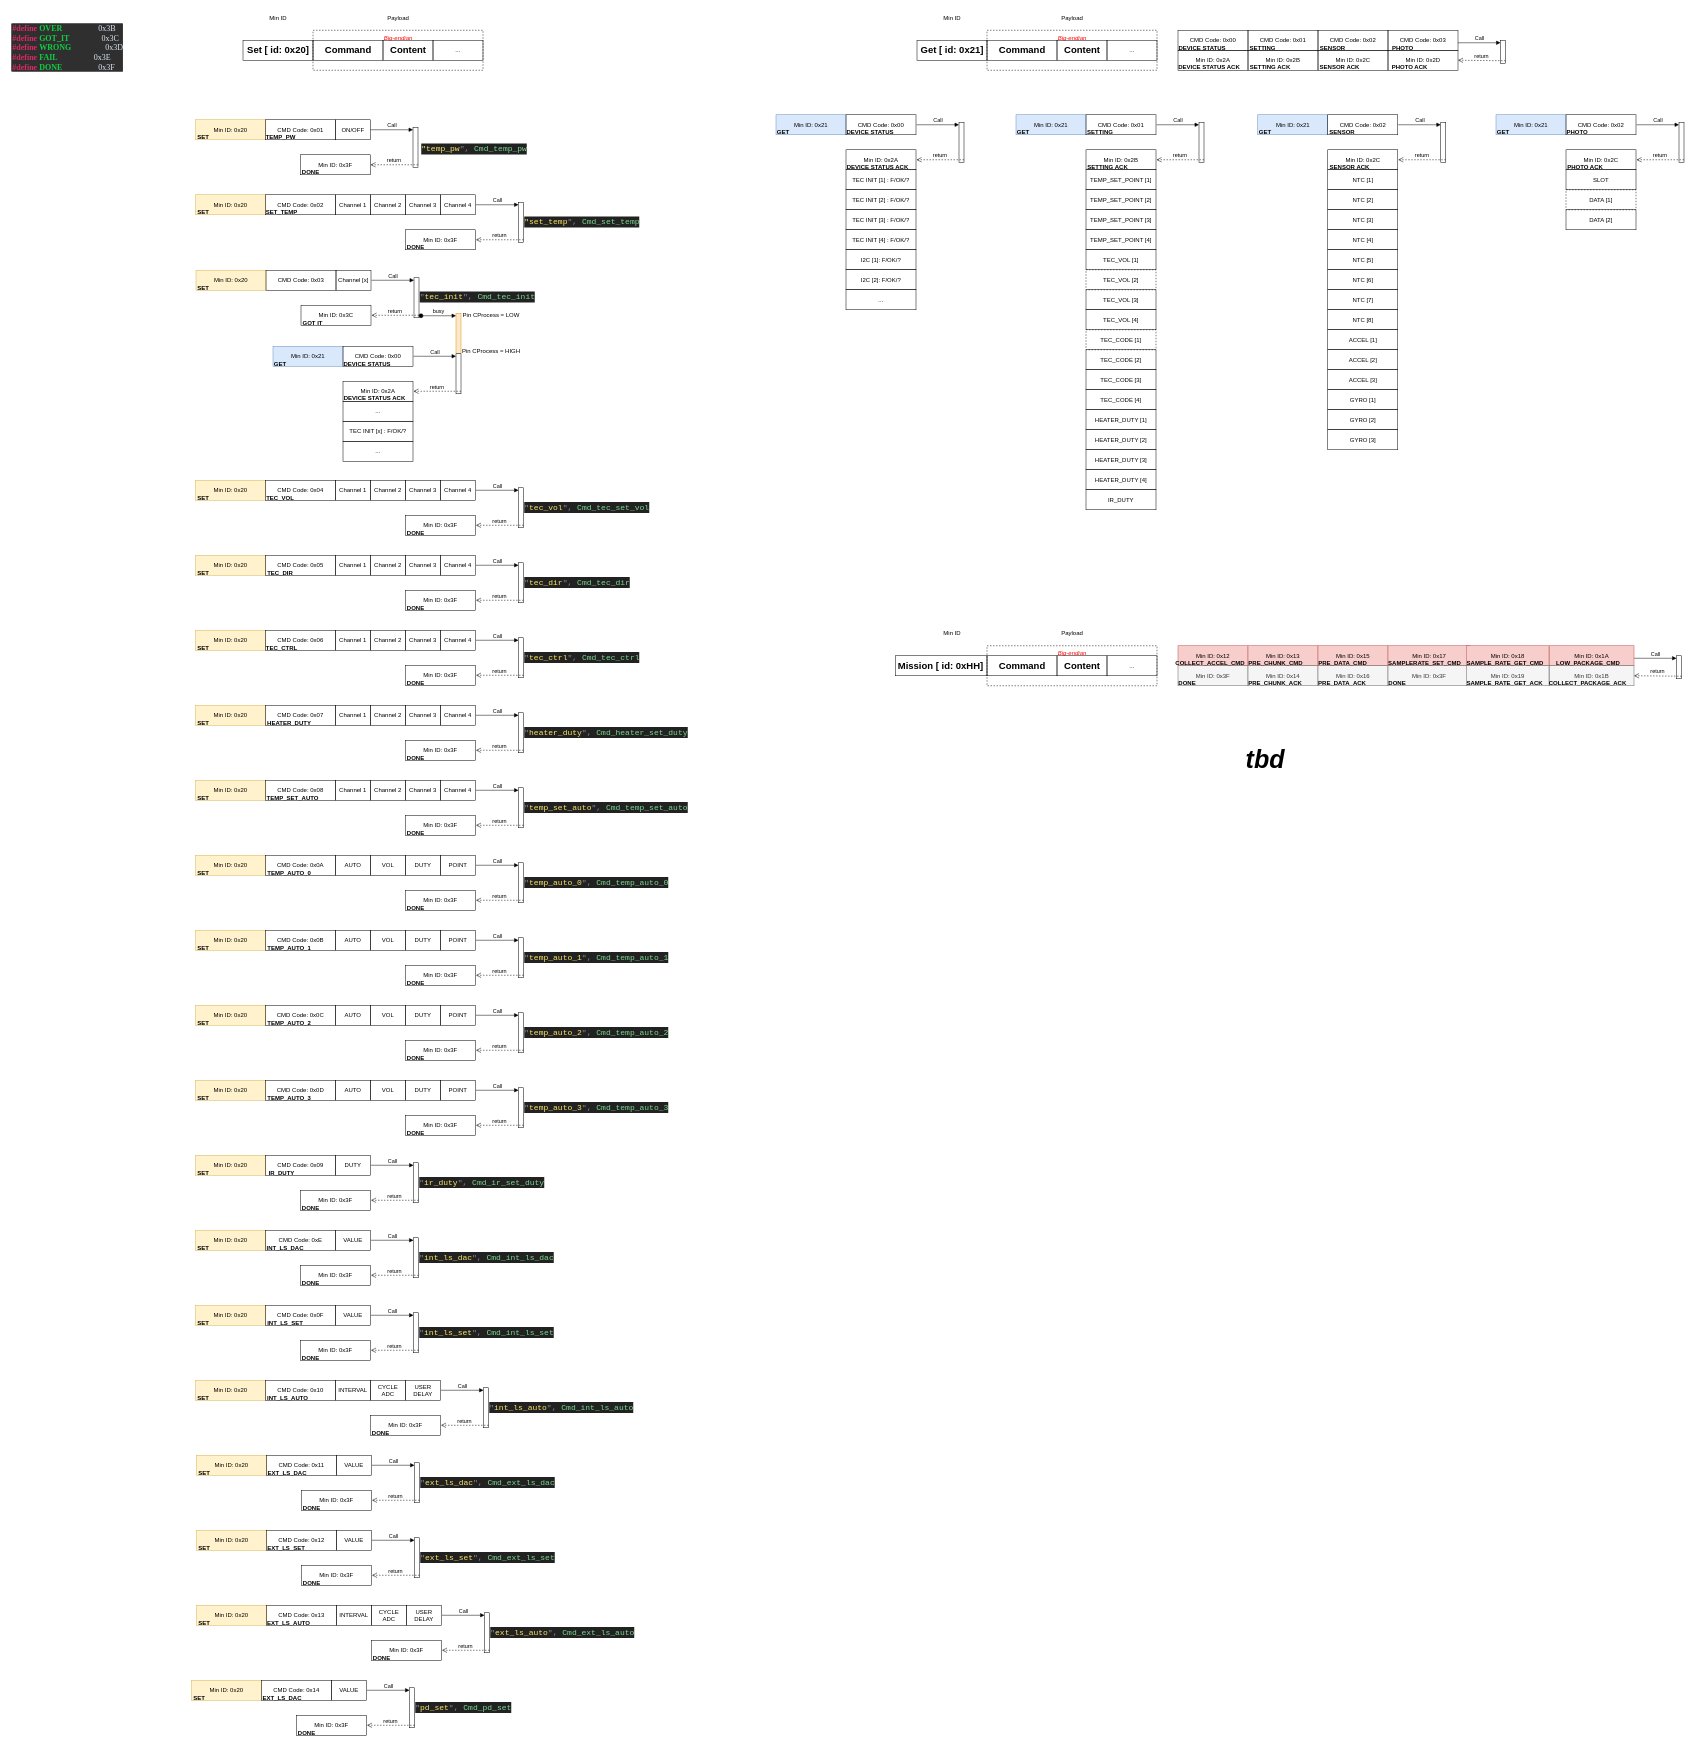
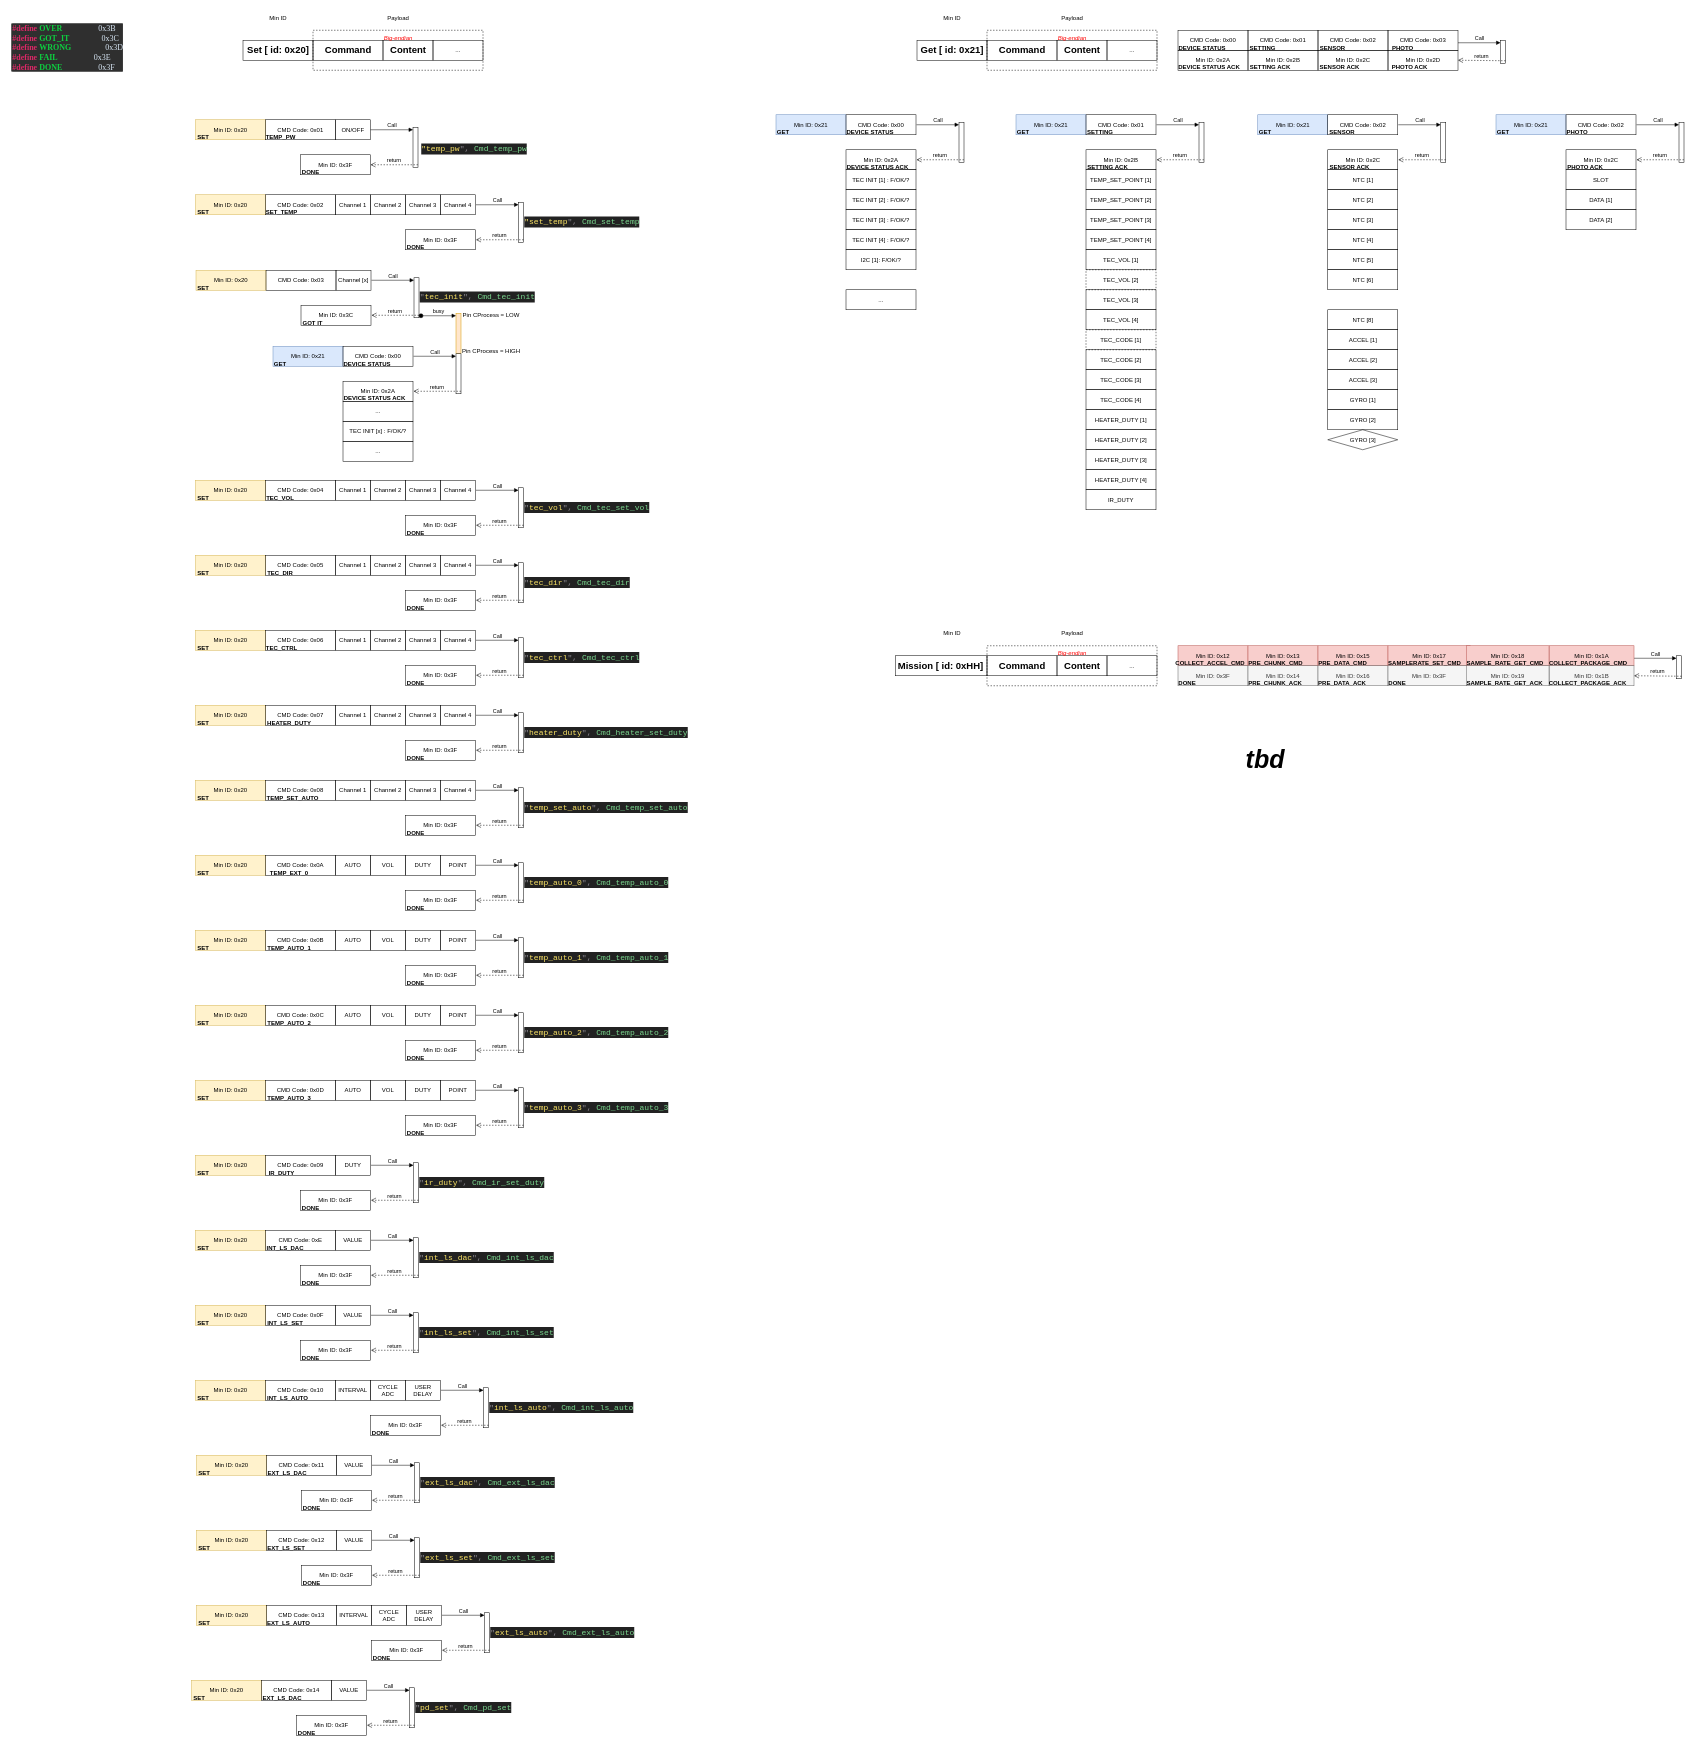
- <mxCell id="385" value="DATA [1]" style="rounded=0;whiteSpace=wrap;html=1;fillColor=none;dashed=1;" vertex="1" parent="1"><mxGeometry x="3131" y="379" width="140" height="40" as="geometry" /></mxCell>
+ <mxCell id="385" value="DATA [1]" style="rounded=0;whiteSpace=wrap;html=1;fillColor=none;" vertex="1" parent="1"><mxGeometry x="3131" y="379" width="140" height="40" as="geometry" /></mxCell>
- <mxCell id="324" value="I2C [2]: F/OK/?" style="rounded=0;whiteSpace=wrap;html=1;fillColor=none;" vertex="1" parent="1"><mxGeometry x="1691" y="539" width="140" height="40" as="geometry" /></mxCell>
- <mxCell id="367" value="NTC [7]" style="rounded=0;whiteSpace=wrap;html=1;fillColor=none;" vertex="1" parent="1"><mxGeometry x="2654.5" y="579" width="140" height="40" as="geometry" /></mxCell>
- <mxCell id="374" value="GYRO [3]" style="rounded=0;whiteSpace=wrap;html=1;fillColor=none;" vertex="1" parent="1"><mxGeometry x="2654.5" y="859" width="140" height="40" as="geometry" /></mxCell>
+ <mxCell id="374" value="GYRO [3]" style="rhombus;whiteSpace=wrap;html=1;fillColor=none;" vertex="1" parent="1"><mxGeometry x="2654.5" y="859" width="140" height="40" as="geometry" /></mxCell>
- <mxCell id="427" value="&lt;b&gt;LOW_PACKAGE_CMD&lt;/b&gt;" style="text;html=1;align=center;verticalAlign=middle;resizable=0;points=[];autosize=1;strokeColor=none;fillColor=none;" vertex="1" parent="1"><mxGeometry x="3085" y="1311" width="180" height="30" as="geometry" /></mxCell>
+ <mxCell id="427" value="&lt;b&gt;COLLECT_PACKAGE_CMD&lt;/b&gt;" style="text;html=1;align=center;verticalAlign=middle;resizable=0;points=[];autosize=1;strokeColor=none;fillColor=none;" vertex="1" parent="1"><mxGeometry x="3085" y="1311" width="180" height="30" as="geometry" /></mxCell>
- <mxCell id="148" value="&lt;b&gt;TEMP_AUTO_0&lt;/b&gt;" style="text;html=1;align=center;verticalAlign=middle;resizable=0;points=[];autosize=1;strokeColor=none;fillColor=none;" vertex="1" parent="1"><mxGeometry x="522" y="1730" width="110" height="30" as="geometry" /></mxCell>
+ <mxCell id="148" value="&lt;b&gt;TEMP_EXT_0&lt;/b&gt;" style="text;html=1;align=center;verticalAlign=middle;resizable=0;points=[];autosize=1;strokeColor=none;fillColor=none;" vertex="1" parent="1"><mxGeometry x="522" y="1730" width="110" height="30" as="geometry" /></mxCell>
